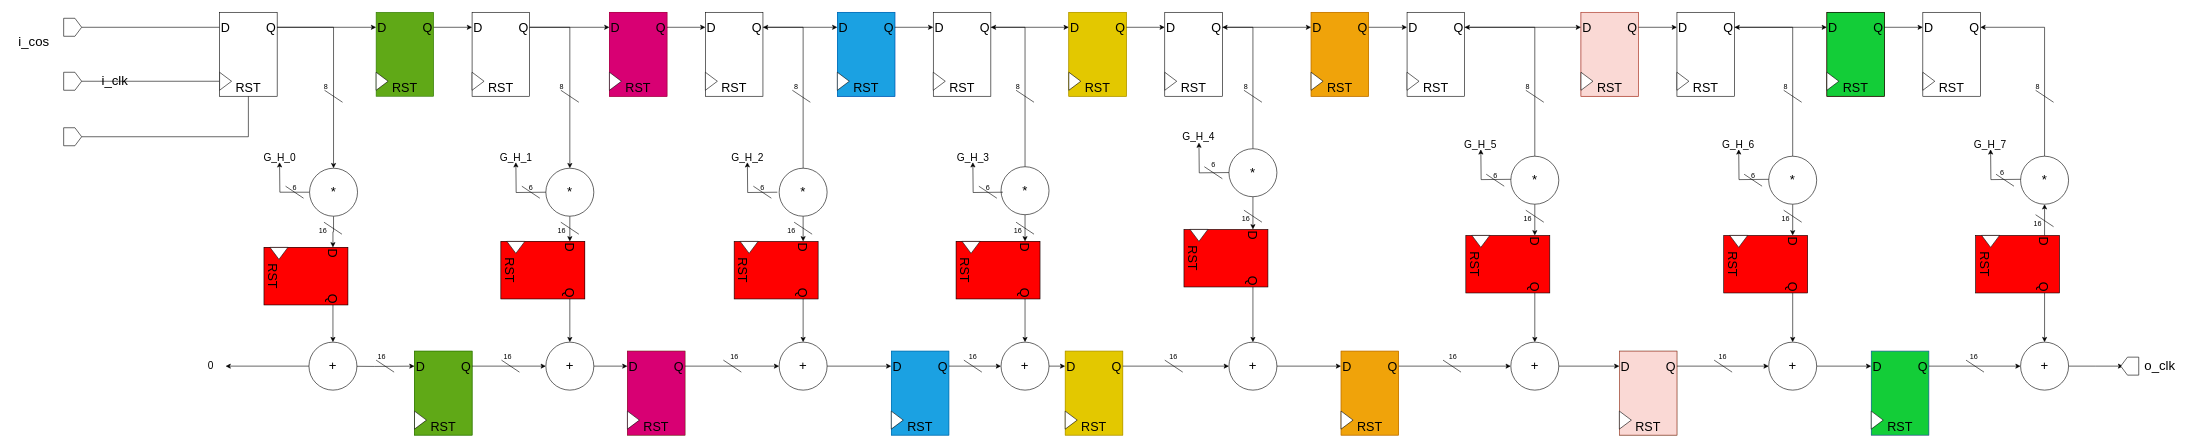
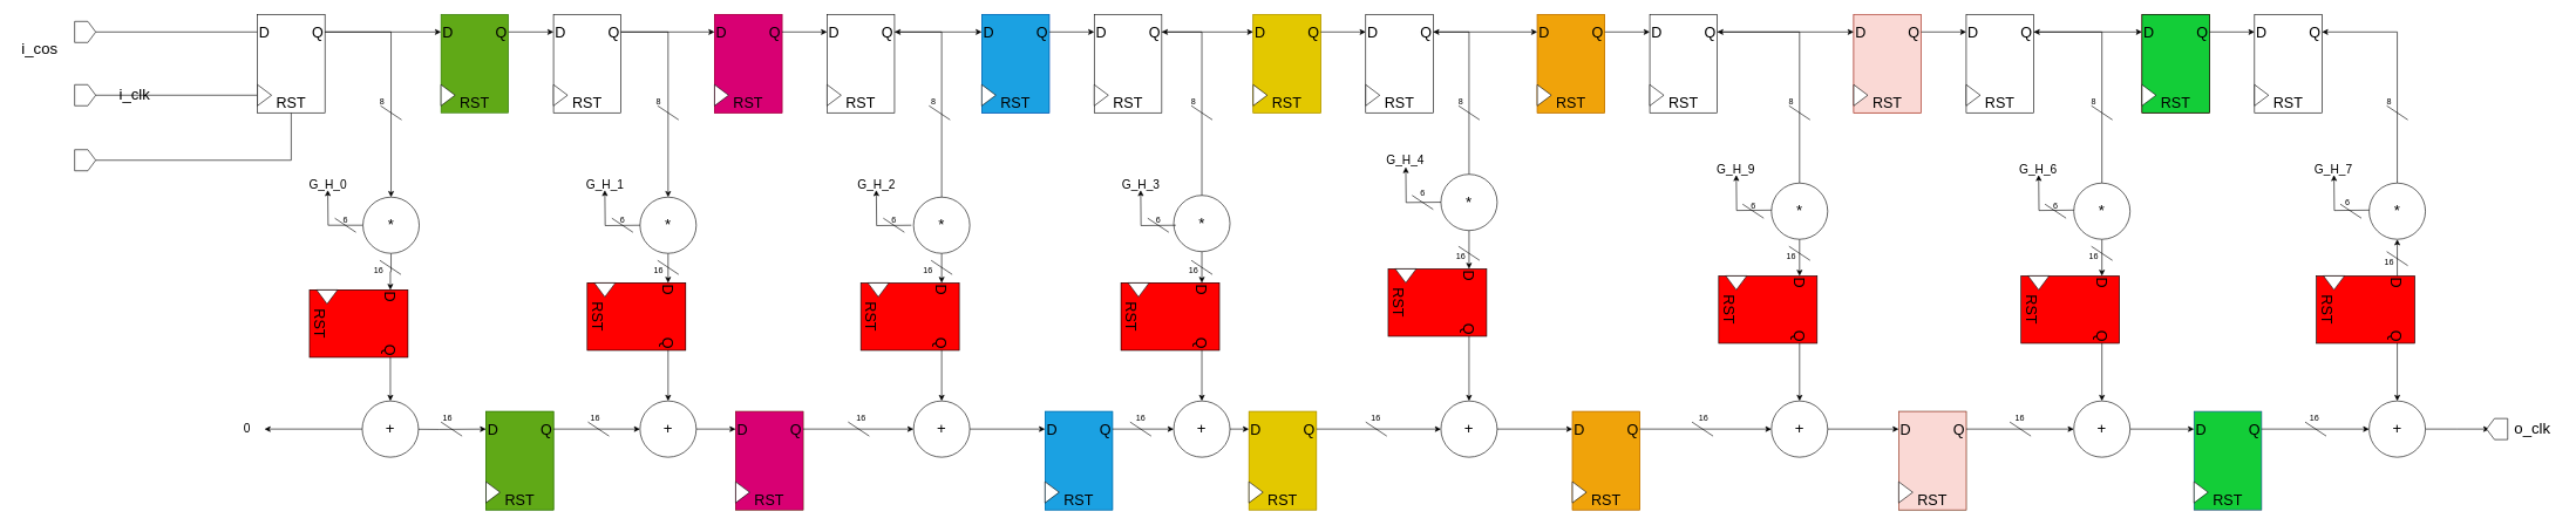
- <mxCell id="272" value="&lt;font style=&quot;font-size: 17px;&quot;&gt;G_H_5&lt;/font&gt;" style="text;html=1;align=center;verticalAlign=middle;resizable=0;points=[];autosize=1;strokeColor=none;fillColor=none;" vertex="1" parent="1"><mxGeometry x="2427" y="226.01" width="80" height="30" as="geometry" /></mxCell>
+ <mxCell id="272" value="&lt;font style=&quot;font-size: 17px;&quot;&gt;G_H_9&lt;/font&gt;" style="text;html=1;align=center;verticalAlign=middle;resizable=0;points=[];autosize=1;strokeColor=none;fillColor=none;" vertex="1" parent="1"><mxGeometry x="2427" y="226.01" width="80" height="30" as="geometry" /></mxCell>
